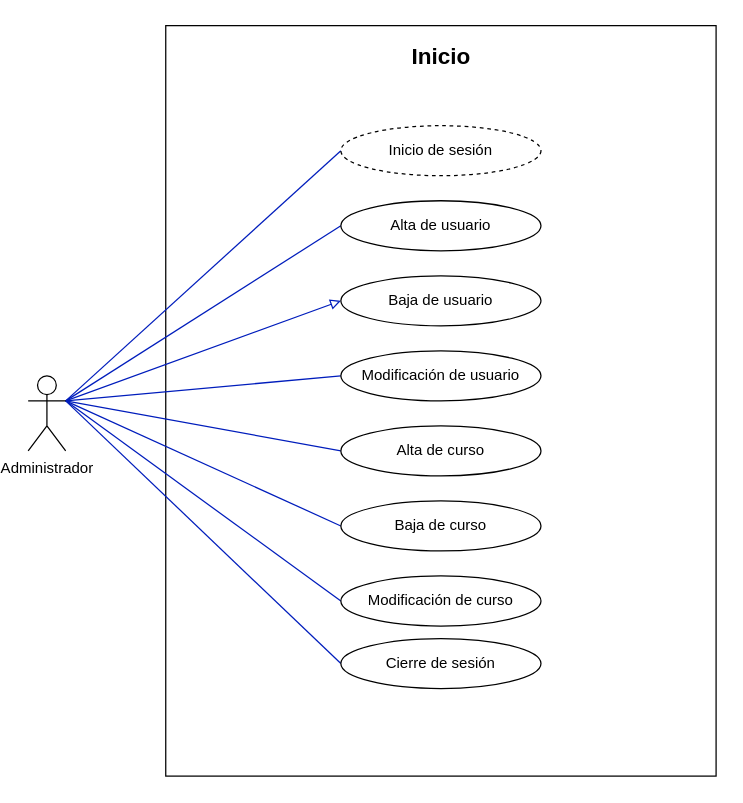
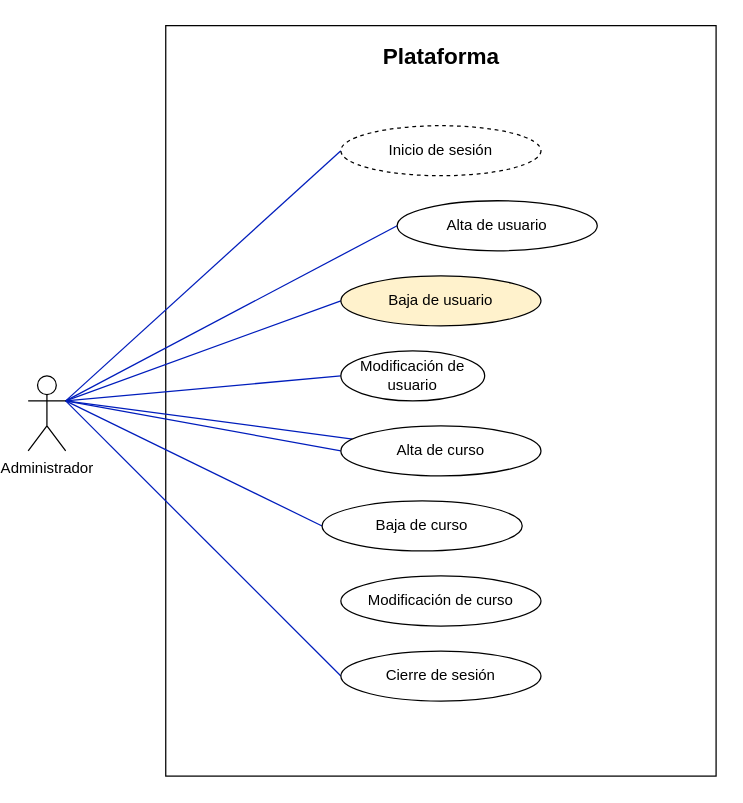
- <mxCell id="13" value="&lt;font style=&quot;font-size: 18px;&quot;&gt;Inicio&lt;/font&gt;" style="text;strokeColor=none;fillColor=none;html=1;fontSize=18;fontStyle=1;verticalAlign=middle;align=center;" vertex="1" parent="1"><mxGeometry x="270" y="30" width="160" height="30" as="geometry" /></mxCell>
+ <mxCell id="13" value="&lt;font style=&quot;font-size: 18px;&quot;&gt;Plataforma&lt;/font&gt;" style="text;strokeColor=none;fillColor=none;html=1;fontSize=18;fontStyle=1;verticalAlign=middle;align=center;" vertex="1" parent="1"><mxGeometry x="270" y="30" width="160" height="30" as="geometry" /></mxCell>
- <mxCell id="14" value="Alta de usuario" style="ellipse;whiteSpace=wrap;html=1;" vertex="1" parent="1"><mxGeometry x="270" y="160" width="160" height="40" as="geometry" /></mxCell>
+ <mxCell id="14" value="Alta de usuario" style="ellipse;whiteSpace=wrap;html=1;" vertex="1" parent="1"><mxGeometry x="315" y="160" width="160" height="40" as="geometry" /></mxCell>
- <mxCell id="15" value="Baja de usuario" style="ellipse;whiteSpace=wrap;html=1;" vertex="1" parent="1"><mxGeometry x="270" y="220" width="160" height="40" as="geometry" /></mxCell>
+ <mxCell id="15" value="Baja de usuario" style="ellipse;whiteSpace=wrap;html=1;fillColor=#fff2cc;" vertex="1" parent="1"><mxGeometry x="270" y="220" width="160" height="40" as="geometry" /></mxCell>
- <mxCell id="5" style="edgeStyle=none;rounded=0;orthogonalLoop=1;jettySize=auto;html=1;entryX=0;entryY=0.5;entryDx=0;entryDy=0;endArrow=block;endFill=0;fontSize=18;exitX=1;exitY=0.333;exitDx=0;exitDy=0;exitPerimeter=0;fillColor=#0050ef;strokeColor=#001DBC;" edge="1" parent="1" source="11" target="15"><mxGeometry relative="1" as="geometry"><mxPoint x="90" y="200" as="sourcePoint" /></mxGeometry></mxCell>
+ <mxCell id="5" style="edgeStyle=none;rounded=0;orthogonalLoop=1;jettySize=auto;html=1;entryX=0;entryY=0.5;entryDx=0;entryDy=0;endArrow=none;endFill=0;fontSize=18;exitX=1;exitY=0.333;exitDx=0;exitDy=0;exitPerimeter=0;fillColor=#0050ef;strokeColor=#001DBC;" edge="1" parent="1" source="11" target="15"><mxGeometry relative="1" as="geometry"><mxPoint x="90" y="200" as="sourcePoint" /></mxGeometry></mxCell>
- <mxCell id="16" value="Modificación de usuario" style="ellipse;whiteSpace=wrap;html=1;" vertex="1" parent="1"><mxGeometry x="270" y="280" width="160" height="40" as="geometry" /></mxCell>
+ <mxCell id="16" value="Modificación de usuario" style="ellipse;whiteSpace=wrap;html=1;" vertex="1" parent="1"><mxGeometry x="270" y="280" width="115" height="40" as="geometry" /></mxCell>
- <mxCell id="9" style="edgeStyle=none;rounded=0;orthogonalLoop=1;jettySize=auto;html=1;entryX=0;entryY=0.5;entryDx=0;entryDy=0;endArrow=none;endFill=0;fontSize=18;exitX=1;exitY=0.333;exitDx=0;exitDy=0;exitPerimeter=0;fillColor=#0050ef;strokeColor=#001DBC;" edge="1" parent="1" source="11" target="19"><mxGeometry relative="1" as="geometry"><mxPoint x="80" y="220" as="sourcePoint" /></mxGeometry></mxCell>
+ <mxCell id="9" style="edgeStyle=none;rounded=0;orthogonalLoop=1;jettySize=auto;html=1;endArrow=none;endFill=0;fontSize=18;exitX=1;exitY=0.333;exitDx=0;exitDy=0;exitPerimeter=0;fillColor=#0050ef;strokeColor=#001DBC;" edge="1" parent="1" source="11" target="17"><mxGeometry relative="1" as="geometry"><mxPoint x="80" y="220" as="sourcePoint" /></mxGeometry></mxCell>
- <mxCell id="18" value="Baja de curso" style="ellipse;whiteSpace=wrap;html=1;" vertex="1" parent="1"><mxGeometry x="270" y="400" width="160" height="40" as="geometry" /></mxCell>
+ <mxCell id="18" value="Baja de curso" style="ellipse;whiteSpace=wrap;html=1;" vertex="1" parent="1"><mxGeometry x="255" y="400" width="160" height="40" as="geometry" /></mxCell>
- <mxCell id="20" value="Cierre de sesión" style="ellipse;whiteSpace=wrap;html=1;" vertex="1" parent="1"><mxGeometry x="270" y="510" width="160" height="40" as="geometry" /></mxCell>
+ <mxCell id="20" value="Cierre de sesión" style="ellipse;whiteSpace=wrap;html=1;" vertex="1" parent="1"><mxGeometry x="270" y="520" width="160" height="40" as="geometry" /></mxCell>
